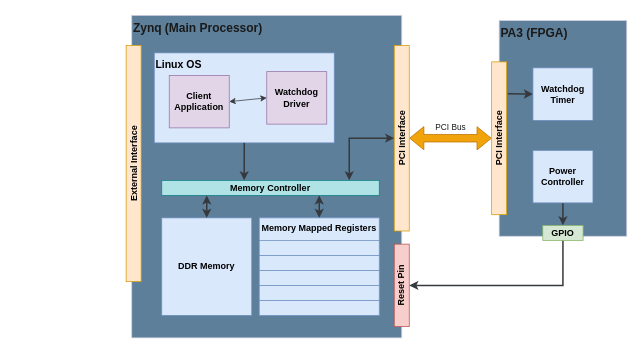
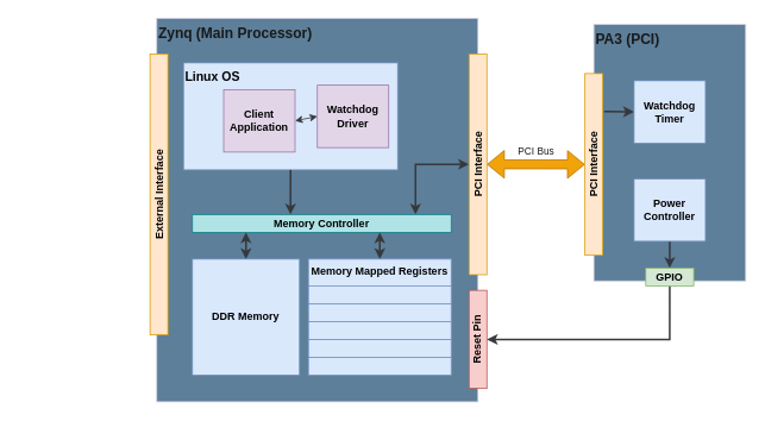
- <mxCell id="3" value="PA3 (FPGA)" style="rounded=0;whiteSpace=wrap;html=1;align=left;verticalAlign=top;fontSize=16;fontStyle=1;labelBackgroundColor=none;fillColor=#5D7F99;strokeColor=#D0CEE2;fontColor=#1A1A1A;" parent="1" vertex="1"><mxGeometry x="664.87" y="27" width="170.13" height="287.5" as="geometry" /></mxCell>
+ <mxCell id="3" value="PA3 (PCI)" style="rounded=0;whiteSpace=wrap;html=1;align=left;verticalAlign=top;fontSize=16;fontStyle=1;labelBackgroundColor=none;fillColor=#5D7F99;strokeColor=#D0CEE2;fontColor=#1A1A1A;" parent="1" vertex="1"><mxGeometry x="664.87" y="27" width="170.13" height="287.5" as="geometry" /></mxCell>
- <mxCell id="22" value="Client Application" style="rounded=0;whiteSpace=wrap;html=1;fontStyle=1;labelBackgroundColor=none;fillColor=#e1d5e7;strokeColor=#9673a6;" parent="1" vertex="1"><mxGeometry x="225" y="100" width="80" height="70" as="geometry" /></mxCell>
+ <mxCell id="22" value="Client Application" style="rounded=0;whiteSpace=wrap;html=1;fontStyle=1;labelBackgroundColor=none;fillColor=#e1d5e7;strokeColor=#9673a6;" parent="1" vertex="1"><mxGeometry x="250" y="100" width="80" height="70" as="geometry" /></mxCell>
